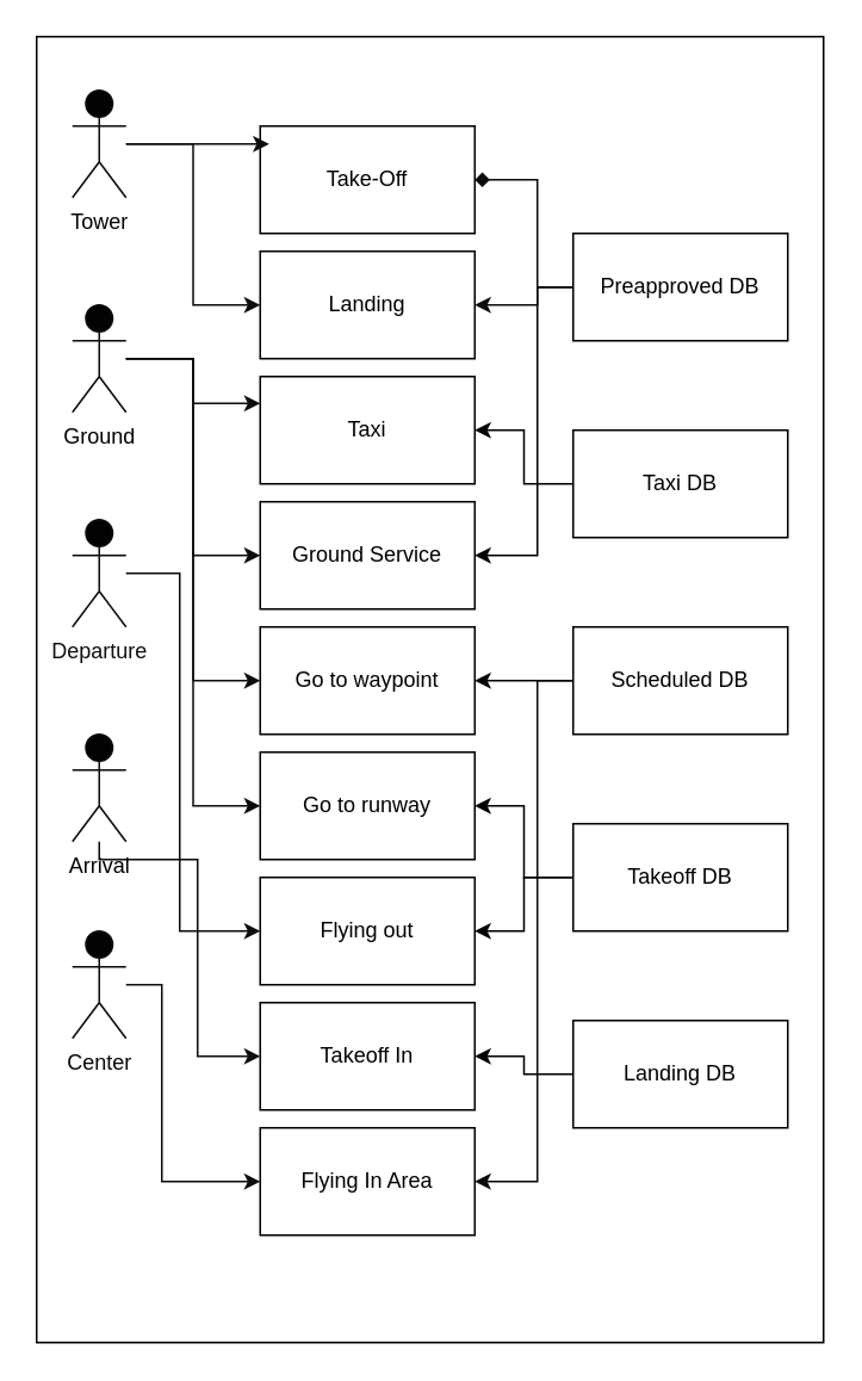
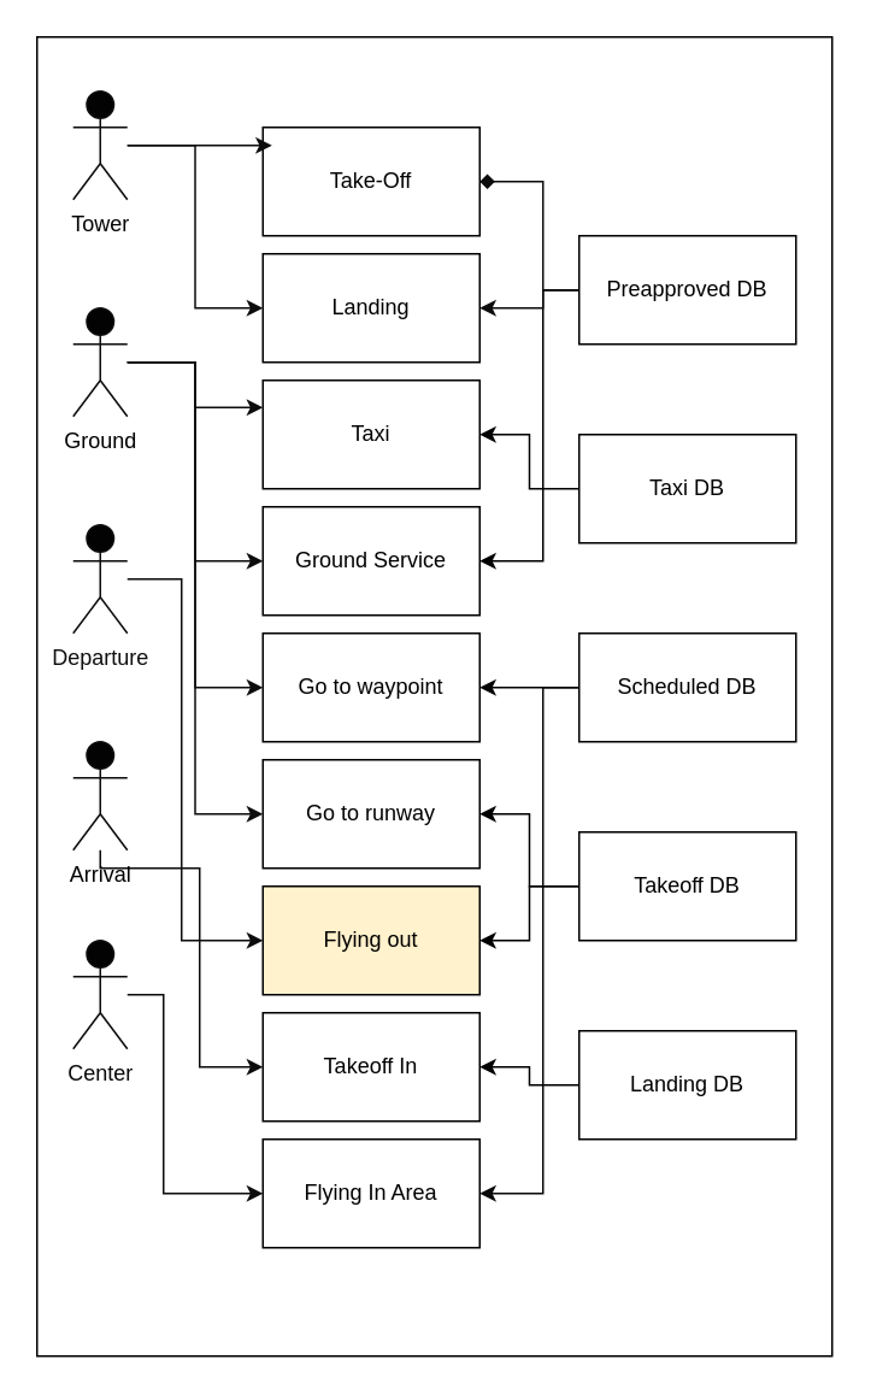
- <mxCell id="9" value="Flying&lt;span style=&quot;background-color: initial;&quot;&gt;&amp;nbsp;out&lt;/span&gt;" style="rounded=0;whiteSpace=wrap;html=1;movable=1;resizable=1;rotatable=1;deletable=1;editable=1;locked=0;connectable=1;" parent="1" vertex="1"><mxGeometry x="145" y="490" width="120" height="60" as="geometry" /></mxCell>
+ <mxCell id="9" value="Flying&lt;span style=&quot;background-color: initial;&quot;&gt;&amp;nbsp;out&lt;/span&gt;" style="rounded=0;whiteSpace=wrap;html=1;movable=1;resizable=1;rotatable=1;deletable=1;editable=1;locked=0;connectable=1;fillColor=#fff2cc;" parent="1" vertex="1"><mxGeometry x="145" y="490" width="120" height="60" as="geometry" /></mxCell>
